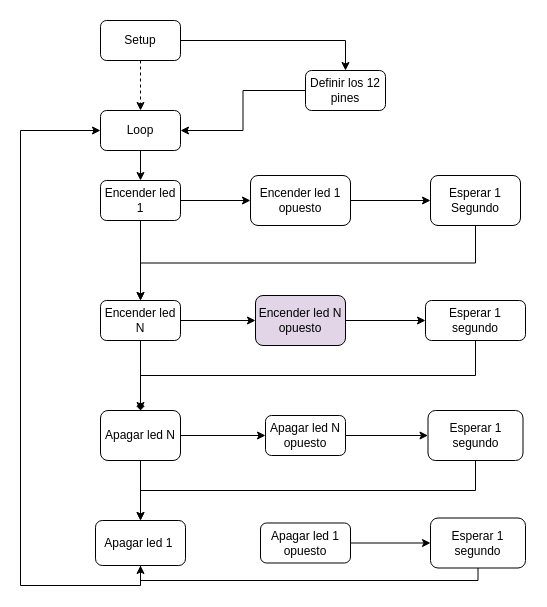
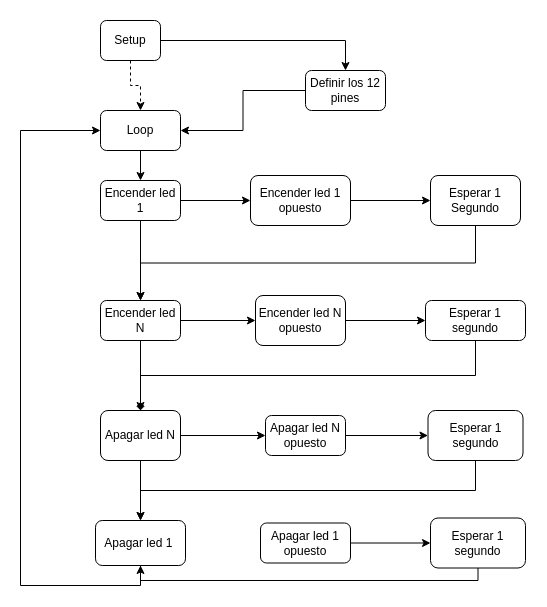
- <mxCell id="4" value="Setup" style="rounded=1;whiteSpace=wrap;html=1;" vertex="1" parent="1"><mxGeometry x="100" y="20" width="80" height="40" as="geometry" /></mxCell>
+ <mxCell id="4" value="Setup" style="rounded=1;whiteSpace=wrap;html=1;" vertex="1" parent="1"><mxGeometry x="100" y="20" width="60" height="40" as="geometry" /></mxCell>
- <mxCell id="20" value="Encender led N&lt;br&gt;opuesto" style="rounded=1;whiteSpace=wrap;html=1;fillColor=#e1d5e7;" vertex="1" parent="1"><mxGeometry x="255" y="295" width="90" height="50" as="geometry" /></mxCell>
+ <mxCell id="20" value="Encender led N&lt;br&gt;opuesto" style="rounded=1;whiteSpace=wrap;html=1;" vertex="1" parent="1"><mxGeometry x="255" y="295" width="90" height="50" as="geometry" /></mxCell>
